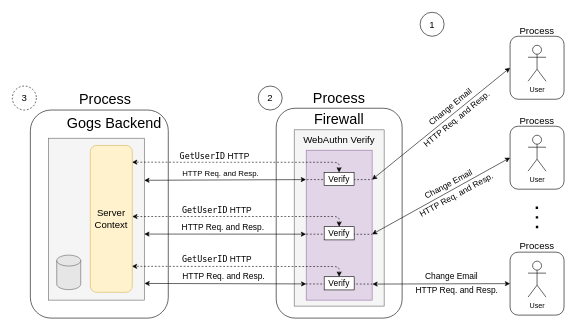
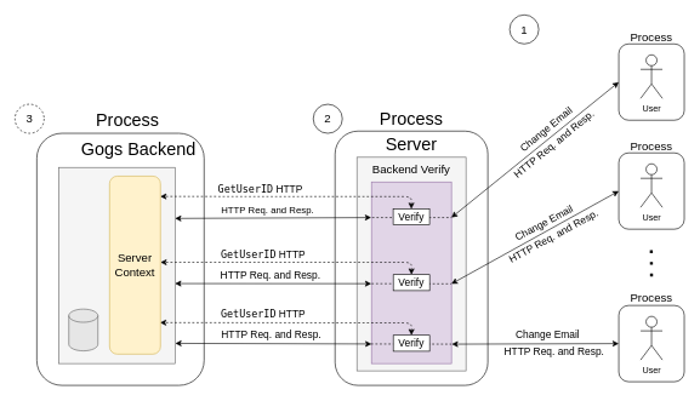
- <mxCell id="7" value="&lt;font style=&quot;font-size: 24px&quot;&gt;Firewall&lt;/font&gt;" style="text;html=1;strokeColor=none;fillColor=none;align=center;verticalAlign=middle;whiteSpace=wrap;rounded=0;" vertex="1" parent="1"><mxGeometry x="490" y="188" width="150" height="20" as="geometry" /></mxCell>
+ <mxCell id="7" value="&lt;font style=&quot;font-size: 24px&quot;&gt;Server&lt;/font&gt;" style="text;html=1;strokeColor=none;fillColor=none;align=center;verticalAlign=middle;whiteSpace=wrap;rounded=0;" vertex="1" parent="1"><mxGeometry x="490" y="188" width="150" height="20" as="geometry" /></mxCell>
- <mxCell id="9" value="&lt;font style=&quot;font-size: 16px&quot;&gt;WebAuthn &lt;font style=&quot;font-size: 16px&quot;&gt;Verify&lt;/font&gt;&lt;/font&gt;" style="text;html=1;strokeColor=none;fillColor=none;align=center;verticalAlign=middle;whiteSpace=wrap;rounded=0;" vertex="1" parent="1"><mxGeometry x="490" y="222.5" width="150" height="20" as="geometry" /></mxCell>
+ <mxCell id="9" value="&lt;font style=&quot;font-size: 16px&quot;&gt;Backend &lt;font style=&quot;font-size: 16px&quot;&gt;Verify&lt;/font&gt;&lt;/font&gt;" style="text;html=1;strokeColor=none;fillColor=none;align=center;verticalAlign=middle;whiteSpace=wrap;rounded=0;" vertex="1" parent="1"><mxGeometry x="490" y="222.5" width="150" height="20" as="geometry" /></mxCell>
